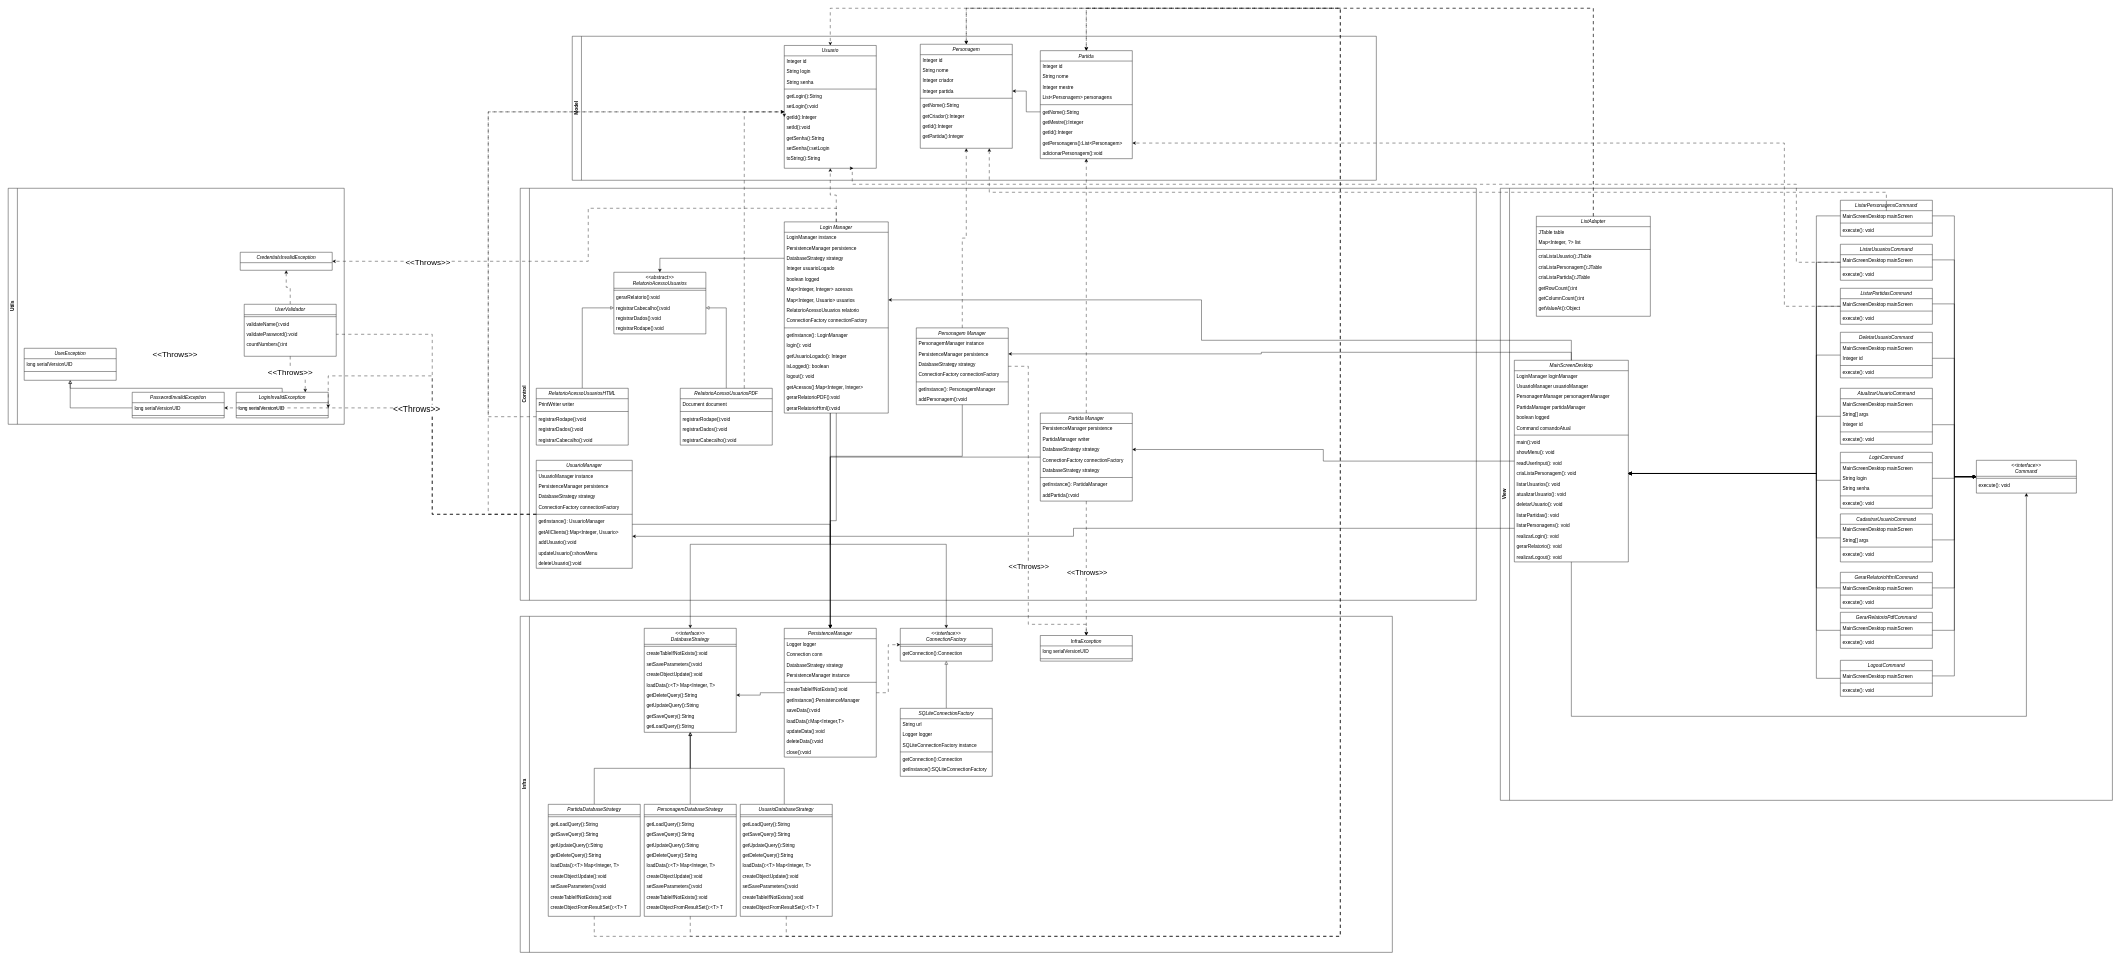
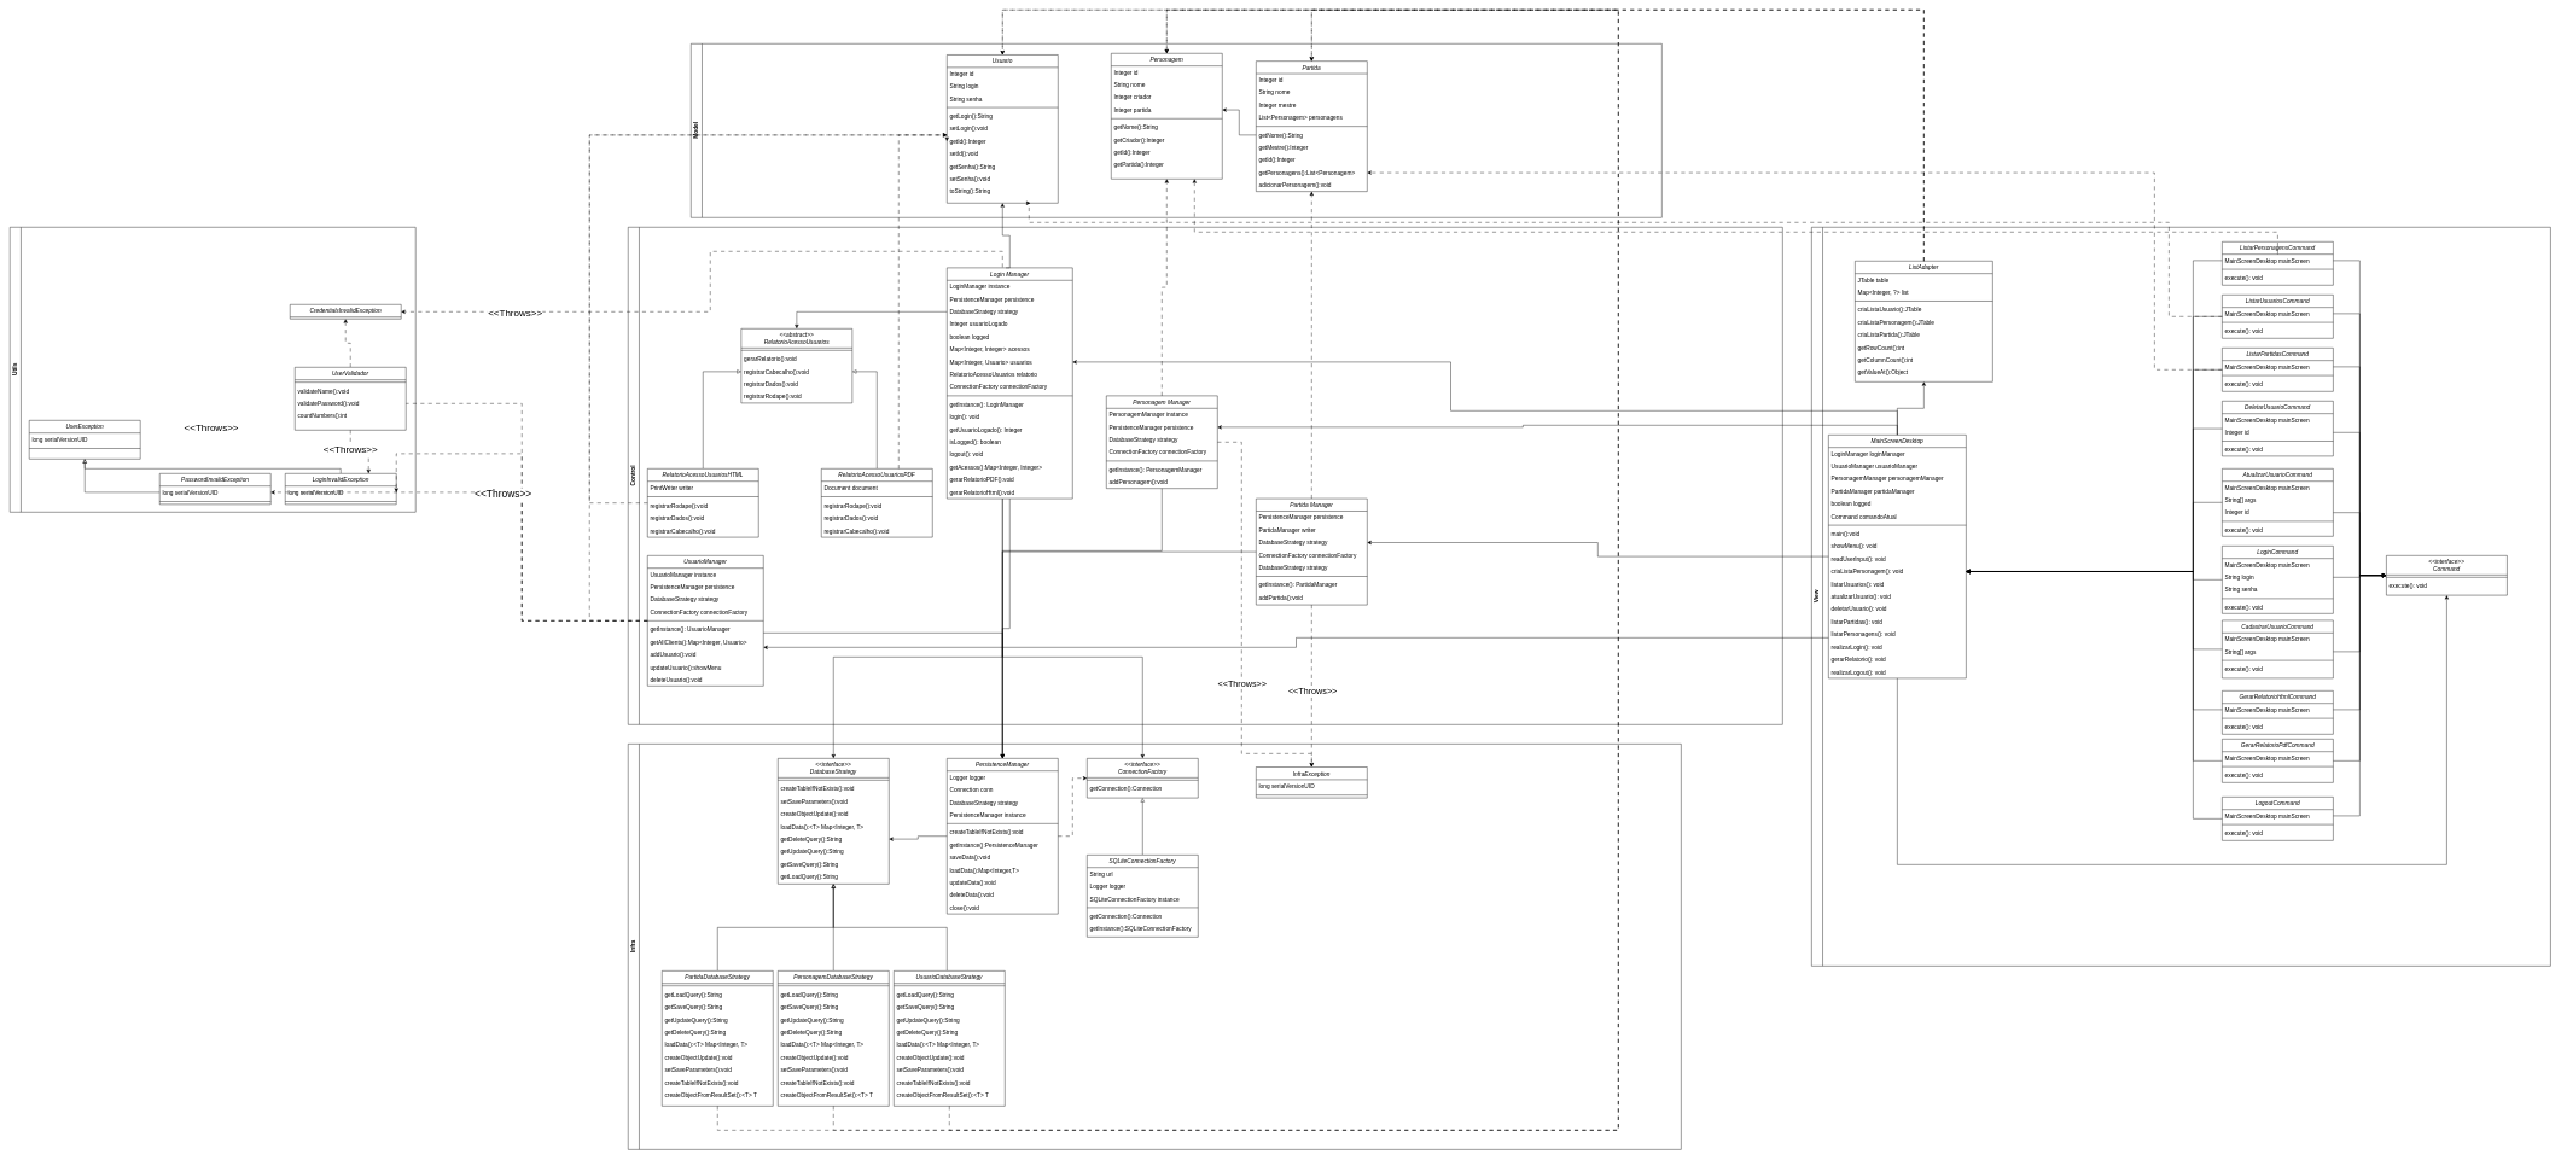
+ <mxCell id="333" style="edgeStyle=orthogonalEdgeStyle;rounded=0;orthogonalLoop=1;jettySize=auto;html=1;entryX=0.5;entryY=0;entryDx=0;entryDy=0;dashed=1;dashPattern=8 8;" edge="1" parent="1" source="295" target="93"><mxGeometry relative="1" as="geometry"><Array as="points"><mxPoint x="3983" y="20" /><mxPoint x="2075" y="20" /></Array></mxGeometry></mxCell>
- <mxCell id="103" value="setSenha():setLogin" style="text;align=left;verticalAlign=top;spacingLeft=4;spacingRight=4;overflow=hidden;rotatable=0;points=[[0,0.5],[1,0.5]];portConstraint=eastwest;" parent="93" vertex="1"><mxGeometry y="244" width="230" height="26" as="geometry" /></mxCell>
+ <mxCell id="103" value="setSenha():void" style="text;align=left;verticalAlign=top;spacingLeft=4;spacingRight=4;overflow=hidden;rotatable=0;points=[[0,0.5],[1,0.5]];portConstraint=eastwest;" parent="93" vertex="1"><mxGeometry y="244" width="230" height="26" as="geometry" /></mxCell>
- <mxCell id="314" style="edgeStyle=orthogonalEdgeStyle;rounded=0;orthogonalLoop=1;jettySize=auto;html=1;dashed=1;dashPattern=8 8;" edge="1" parent="1" source="4" target="93"><mxGeometry relative="1" as="geometry" /></mxCell>
+ <mxCell id="314" style="edgeStyle=orthogonalEdgeStyle;rounded=0;orthogonalLoop=1;jettySize=auto;html=1;dashed=0;dashPattern=8 8;" edge="1" parent="1" source="4" target="93"><mxGeometry relative="1" as="geometry" /></mxCell>
- <mxCell id="183" value="CredentialsInvalidException" style="swimlane;fontStyle=2;align=center;verticalAlign=top;childLayout=stackLayout;horizontal=1;startSize=26;horizontalStack=0;resizeParent=1;resizeLast=0;collapsible=1;marginBottom=0;rounded=0;shadow=0;strokeWidth=1;" parent="182" vertex="1"><mxGeometry x="580" y="160" width="230" height="45" as="geometry"><mxRectangle x="230" y="140" width="160" height="26" as="alternateBounds" /></mxGeometry></mxCell>
+ <mxCell id="183" value="CredentialsInvalidException" style="swimlane;fontStyle=2;align=center;verticalAlign=top;childLayout=stackLayout;horizontal=1;startSize=26;horizontalStack=0;resizeParent=1;resizeLast=0;collapsible=1;marginBottom=0;rounded=0;shadow=0;strokeWidth=1;" parent="182" vertex="1"><mxGeometry x="580" y="160" width="230" height="30" as="geometry"><mxRectangle x="230" y="140" width="160" height="26" as="alternateBounds" /></mxGeometry></mxCell>
+ <mxCell id="263" style="edgeStyle=orthogonalEdgeStyle;rounded=0;orthogonalLoop=1;jettySize=auto;html=1;entryX=0.5;entryY=1;entryDx=0;entryDy=0;" edge="1" parent="203" source="264" target="295"><mxGeometry relative="1" as="geometry" /></mxCell>
